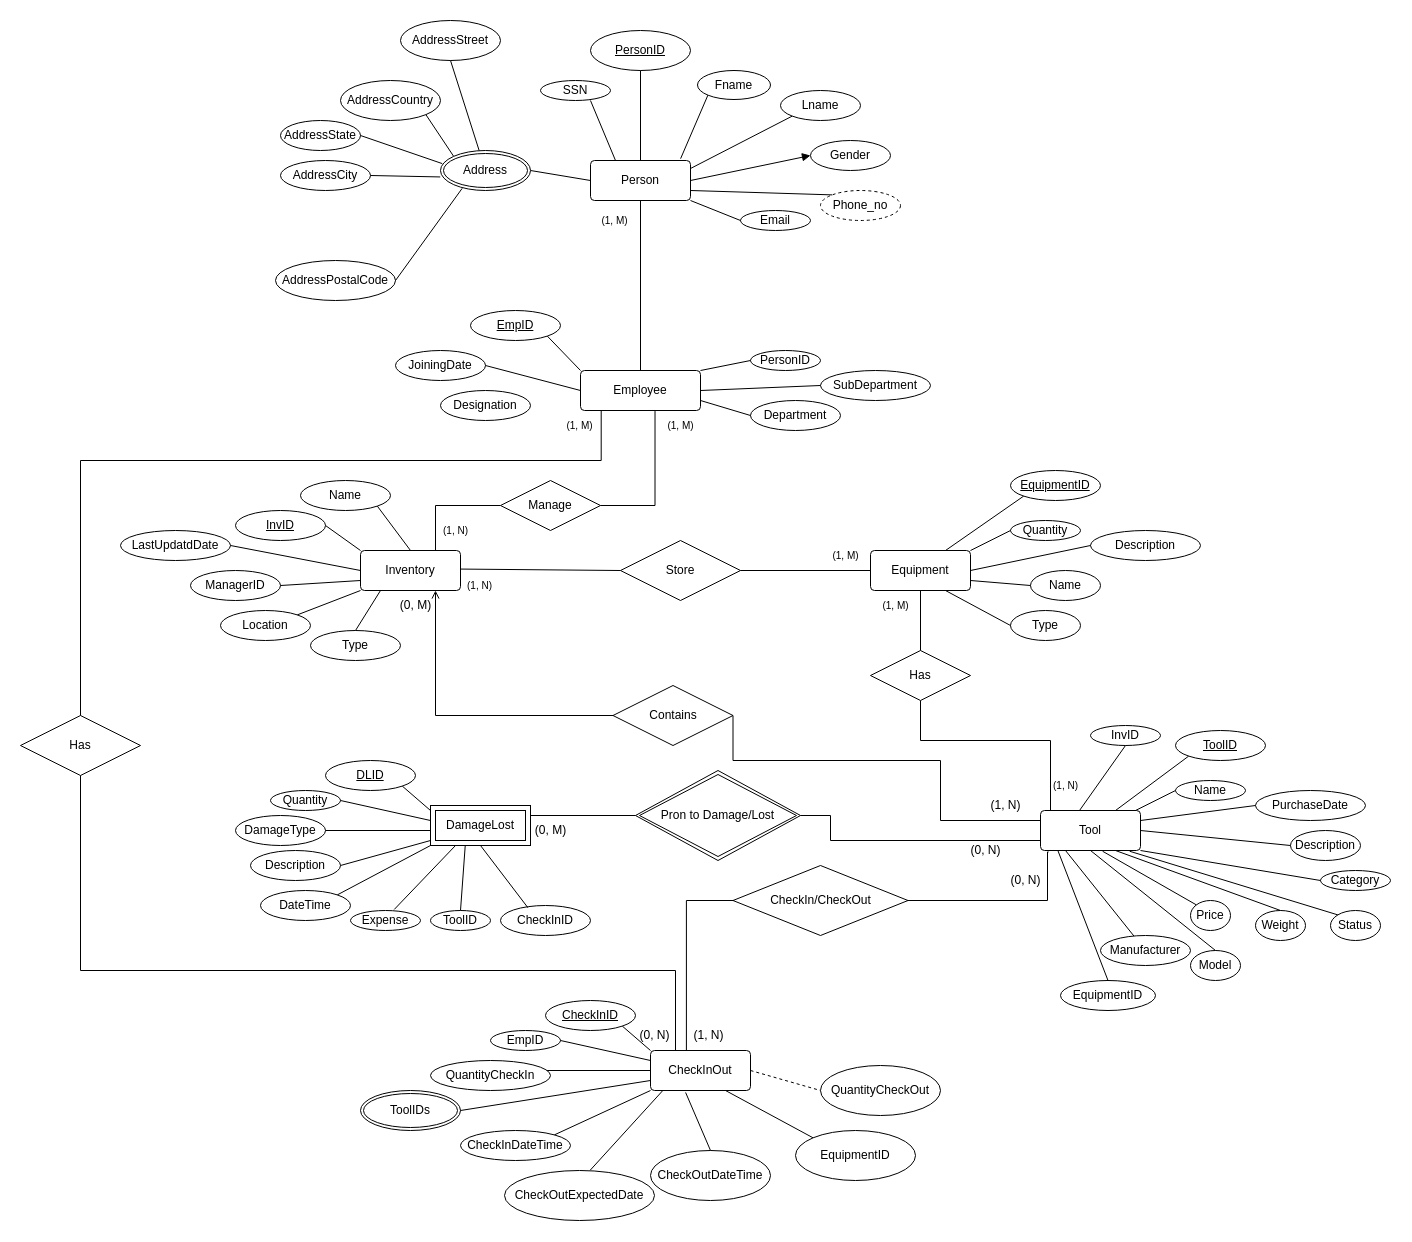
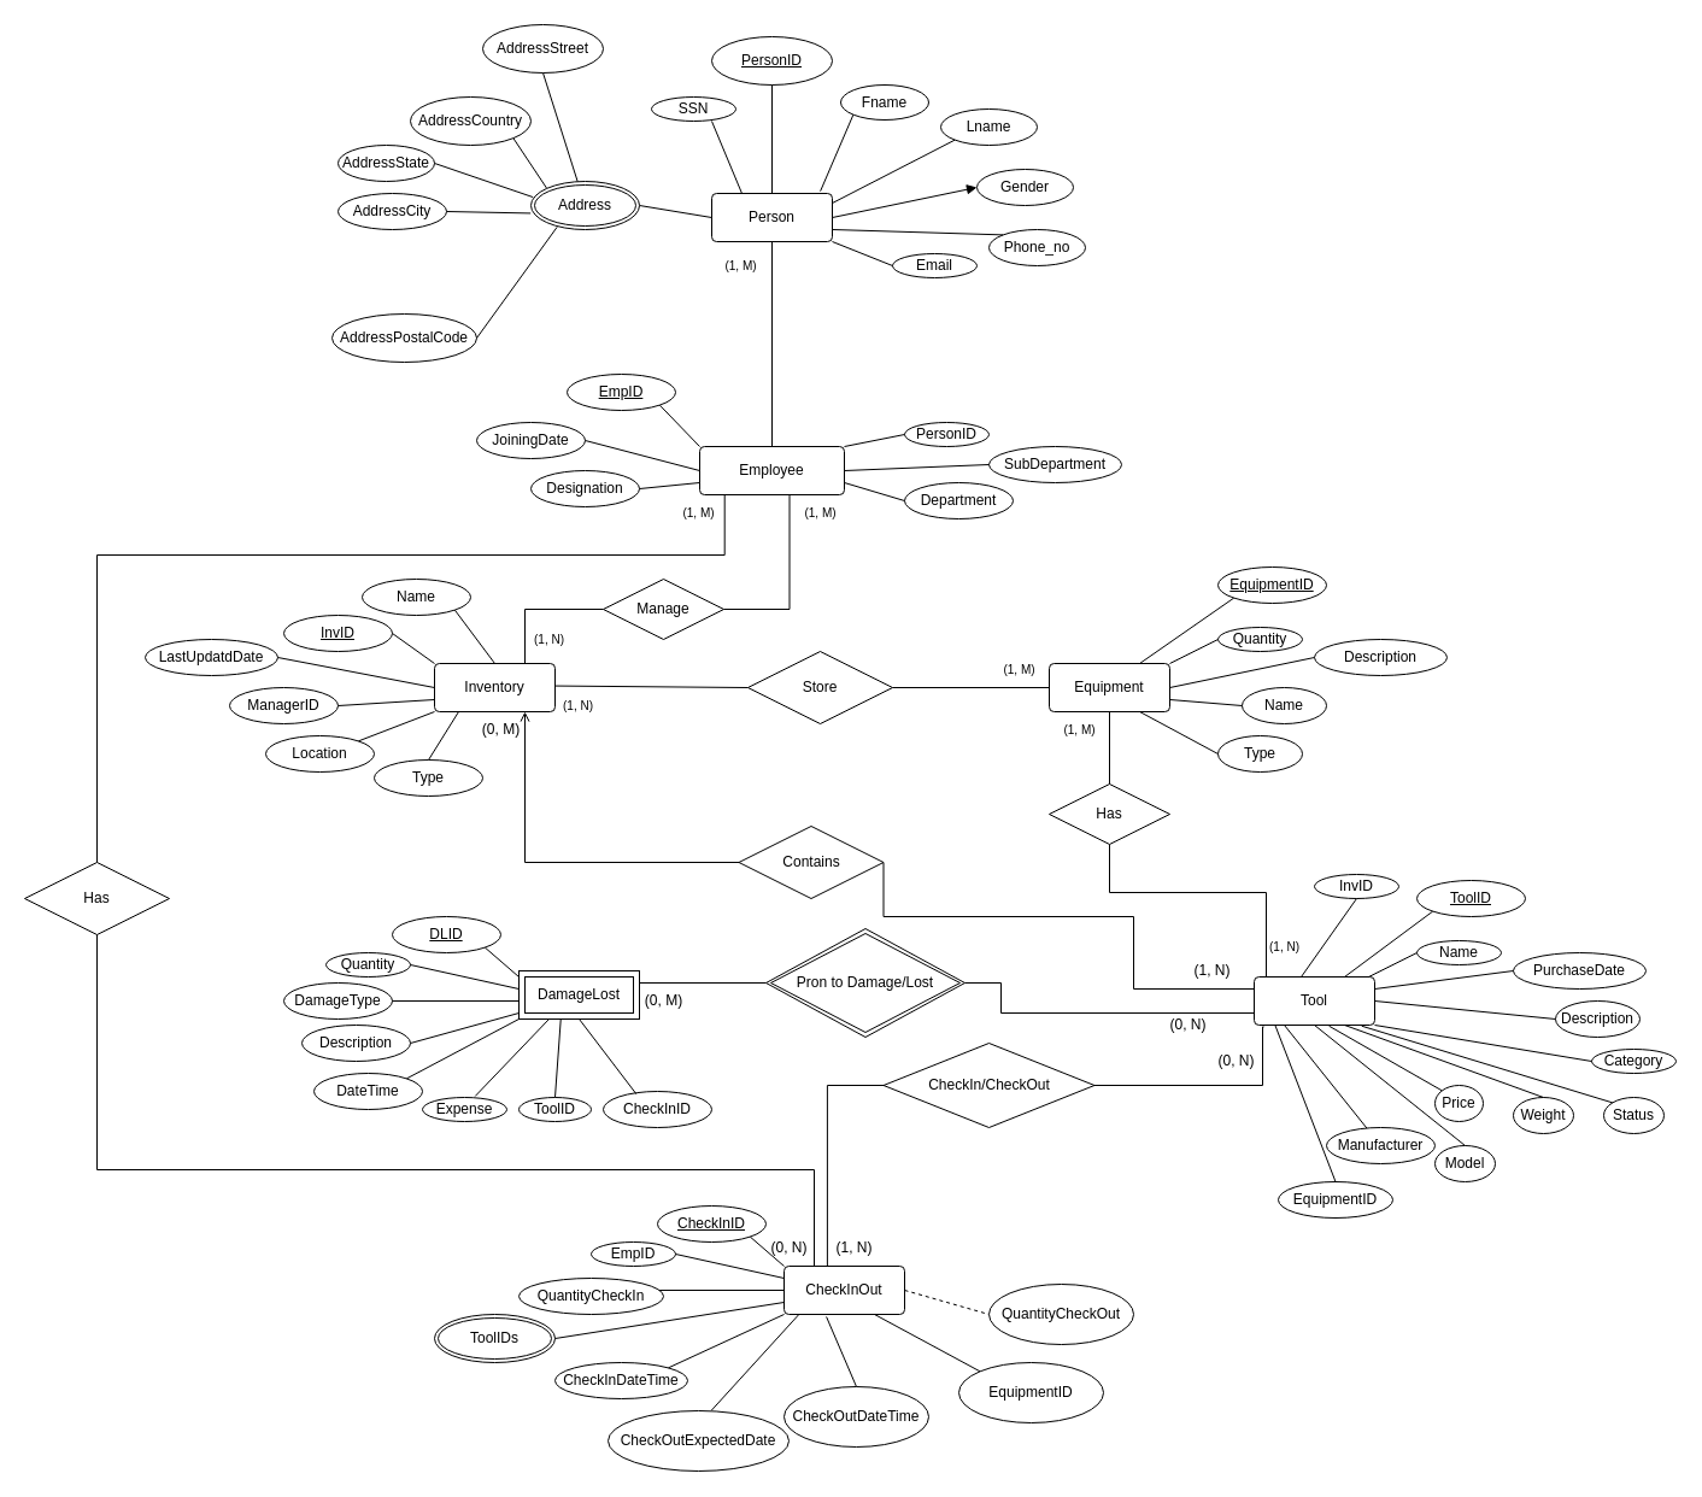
- <mxCell id="25" value="Phone_no" style="ellipse;whiteSpace=wrap;html=1;align=center;dashed=1;" vertex="1" parent="1"><mxGeometry x="820" y="190" width="80" height="30" as="geometry" /></mxCell>
+ <mxCell id="25" value="Phone_no" style="ellipse;whiteSpace=wrap;html=1;align=center;" vertex="1" parent="1"><mxGeometry x="820" y="190" width="80" height="30" as="geometry" /></mxCell>
+ <mxCell id="39" value="" style="endArrow=none;html=1;rounded=0;entryX=1;entryY=0.5;entryDx=0;entryDy=0;exitX=0;exitY=0.75;exitDx=0;exitDy=0;" edge="1" parent="1" target="38" source="4"><mxGeometry width="50" height="50" relative="1" as="geometry"><mxPoint x="605" y="430" as="sourcePoint" /><mxPoint x="715" y="380" as="targetPoint" /></mxGeometry></mxCell>
